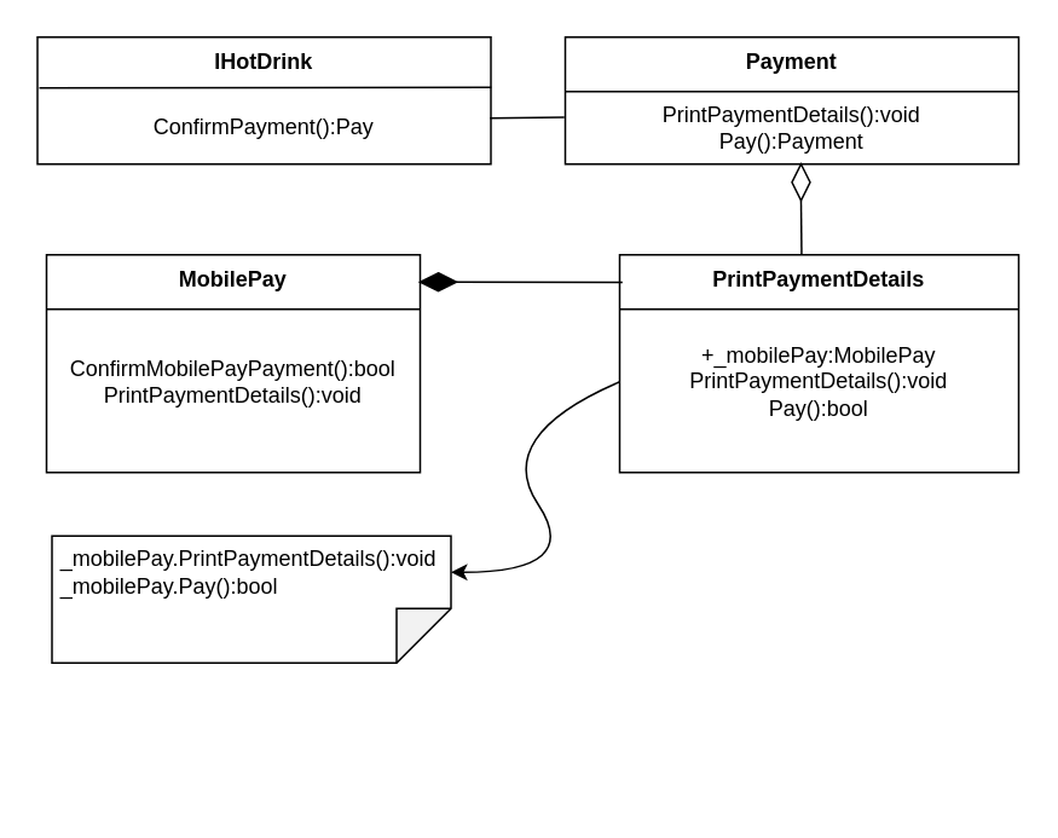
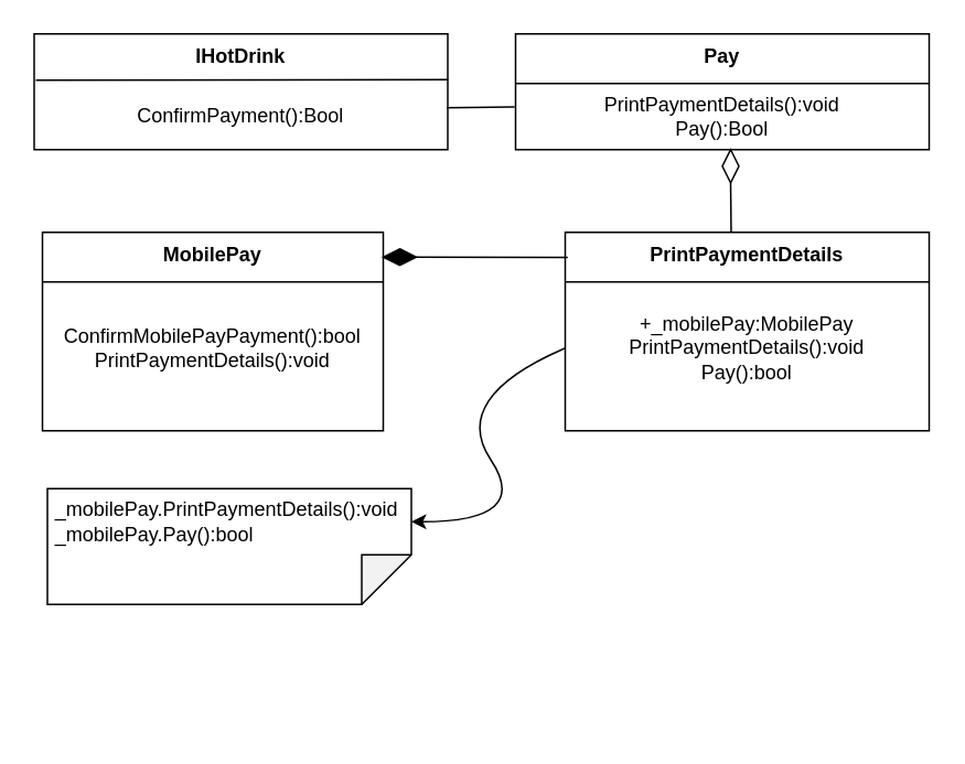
- <mxCell id="5" value="Payment" style="text;html=1;strokeColor=none;fillColor=none;align=center;verticalAlign=top;whiteSpace=wrap;rounded=0;fontStyle=1" vertex="1" parent="1"><mxGeometry x="311" y="20" width="250" height="40" as="geometry" /></mxCell>
+ <mxCell id="5" value="Pay" style="text;html=1;strokeColor=none;fillColor=none;align=center;verticalAlign=top;whiteSpace=wrap;rounded=0;fontStyle=1" vertex="1" parent="1"><mxGeometry x="311" y="20" width="250" height="40" as="geometry" /></mxCell>
- <mxCell id="9" value="ConfirmPayment():Pay" style="text;html=1;strokeColor=none;fillColor=none;align=center;verticalAlign=middle;whiteSpace=wrap;rounded=0;" vertex="1" parent="1"><mxGeometry x="20" y="50" width="250" height="40" as="geometry" /></mxCell>
+ <mxCell id="9" value="ConfirmPayment():Bool" style="text;html=1;strokeColor=none;fillColor=none;align=center;verticalAlign=middle;whiteSpace=wrap;rounded=0;" vertex="1" parent="1"><mxGeometry x="20" y="50" width="250" height="40" as="geometry" /></mxCell>
- <mxCell id="8" value="PrintPaymentDetails():void&lt;br&gt;Pay():Payment&lt;br&gt;" style="text;html=1;strokeColor=none;fillColor=none;align=center;verticalAlign=middle;whiteSpace=wrap;rounded=0;" vertex="1" parent="1"><mxGeometry x="311" y="50" width="250" height="40" as="geometry" /></mxCell>
+ <mxCell id="8" value="PrintPaymentDetails():void&lt;br&gt;Pay():Bool&lt;br&gt;" style="text;html=1;strokeColor=none;fillColor=none;align=center;verticalAlign=middle;whiteSpace=wrap;rounded=0;" vertex="1" parent="1"><mxGeometry x="311" y="50" width="250" height="40" as="geometry" /></mxCell>
